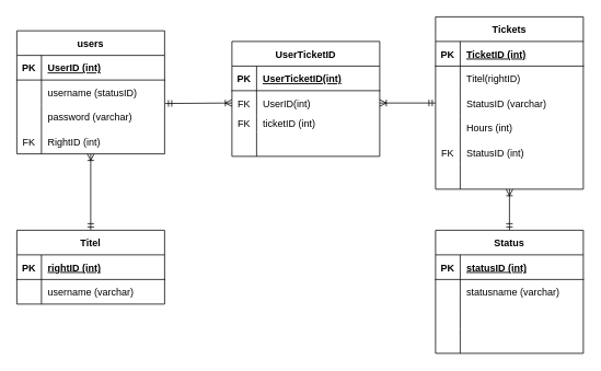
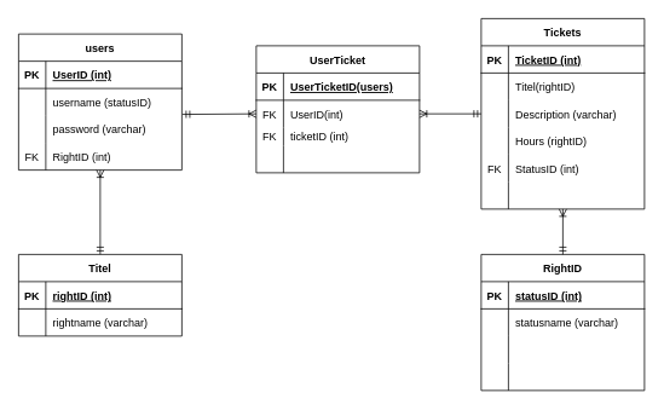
- <mxCell id="25" value="UserTicketID" style="shape=table;startSize=30;container=1;collapsible=1;childLayout=tableLayout;fixedRows=1;rowLines=0;fontStyle=1;align=center;resizeLast=1;" parent="1" vertex="1"><mxGeometry x="282" y="50" width="180" height="140" as="geometry" /></mxCell>
+ <mxCell id="25" value="UserTicket" style="shape=table;startSize=30;container=1;collapsible=1;childLayout=tableLayout;fixedRows=1;rowLines=0;fontStyle=1;align=center;resizeLast=1;" parent="1" vertex="1"><mxGeometry x="282" y="50" width="180" height="140" as="geometry" /></mxCell>
- <mxCell id="28" value="UserTicketID(int)" style="shape=partialRectangle;connectable=0;fillColor=none;top=0;left=0;bottom=0;right=0;align=left;spacingLeft=6;fontStyle=5;overflow=hidden;" parent="26" vertex="1"><mxGeometry x="30" width="150" height="30" as="geometry"><mxRectangle width="150" height="30" as="alternateBounds" /></mxGeometry></mxCell>
+ <mxCell id="28" value="UserTicketID(users)" style="shape=partialRectangle;connectable=0;fillColor=none;top=0;left=0;bottom=0;right=0;align=left;spacingLeft=6;fontStyle=5;overflow=hidden;" parent="26" vertex="1"><mxGeometry x="30" width="150" height="30" as="geometry"><mxRectangle width="150" height="30" as="alternateBounds" /></mxGeometry></mxCell>
- <mxCell id="47" value="StatusID (varchar)" style="shape=partialRectangle;connectable=0;fillColor=none;top=0;left=0;bottom=0;right=0;align=left;spacingLeft=6;overflow=hidden;" parent="45" vertex="1"><mxGeometry x="30" width="150" height="30" as="geometry"><mxRectangle width="150" height="30" as="alternateBounds" /></mxGeometry></mxCell>
+ <mxCell id="47" value="Description (varchar)" style="shape=partialRectangle;connectable=0;fillColor=none;top=0;left=0;bottom=0;right=0;align=left;spacingLeft=6;overflow=hidden;" parent="45" vertex="1"><mxGeometry x="30" width="150" height="30" as="geometry"><mxRectangle width="150" height="30" as="alternateBounds" /></mxGeometry></mxCell>
- <mxCell id="50" value="Hours (int)" style="shape=partialRectangle;connectable=0;fillColor=none;top=0;left=0;bottom=0;right=0;align=left;spacingLeft=6;overflow=hidden;" parent="48" vertex="1"><mxGeometry x="30" width="150" height="30" as="geometry"><mxRectangle width="150" height="30" as="alternateBounds" /></mxGeometry></mxCell>
+ <mxCell id="50" value="Hours (rightID)" style="shape=partialRectangle;connectable=0;fillColor=none;top=0;left=0;bottom=0;right=0;align=left;spacingLeft=6;overflow=hidden;" parent="48" vertex="1"><mxGeometry x="30" width="150" height="30" as="geometry"><mxRectangle width="150" height="30" as="alternateBounds" /></mxGeometry></mxCell>
- <mxCell id="57" value="Status" style="shape=table;startSize=30;container=1;collapsible=1;childLayout=tableLayout;fixedRows=1;rowLines=0;fontStyle=1;align=center;resizeLast=1;" parent="1" vertex="1"><mxGeometry x="530" y="280" width="180" height="150" as="geometry" /></mxCell>
+ <mxCell id="57" value="RightID" style="shape=table;startSize=30;container=1;collapsible=1;childLayout=tableLayout;fixedRows=1;rowLines=0;fontStyle=1;align=center;resizeLast=1;" parent="1" vertex="1"><mxGeometry x="530" y="280" width="180" height="150" as="geometry" /></mxCell>
- <mxCell id="24" value="username (varchar)" style="shape=partialRectangle;connectable=0;fillColor=none;top=0;left=0;bottom=0;right=0;align=left;spacingLeft=6;overflow=hidden;" parent="22" vertex="1"><mxGeometry x="30" width="150" height="30" as="geometry"><mxRectangle width="150" height="30" as="alternateBounds" /></mxGeometry></mxCell>
+ <mxCell id="24" value="rightname (varchar)" style="shape=partialRectangle;connectable=0;fillColor=none;top=0;left=0;bottom=0;right=0;align=left;spacingLeft=6;overflow=hidden;" parent="22" vertex="1"><mxGeometry x="30" width="150" height="30" as="geometry"><mxRectangle width="150" height="30" as="alternateBounds" /></mxGeometry></mxCell>
